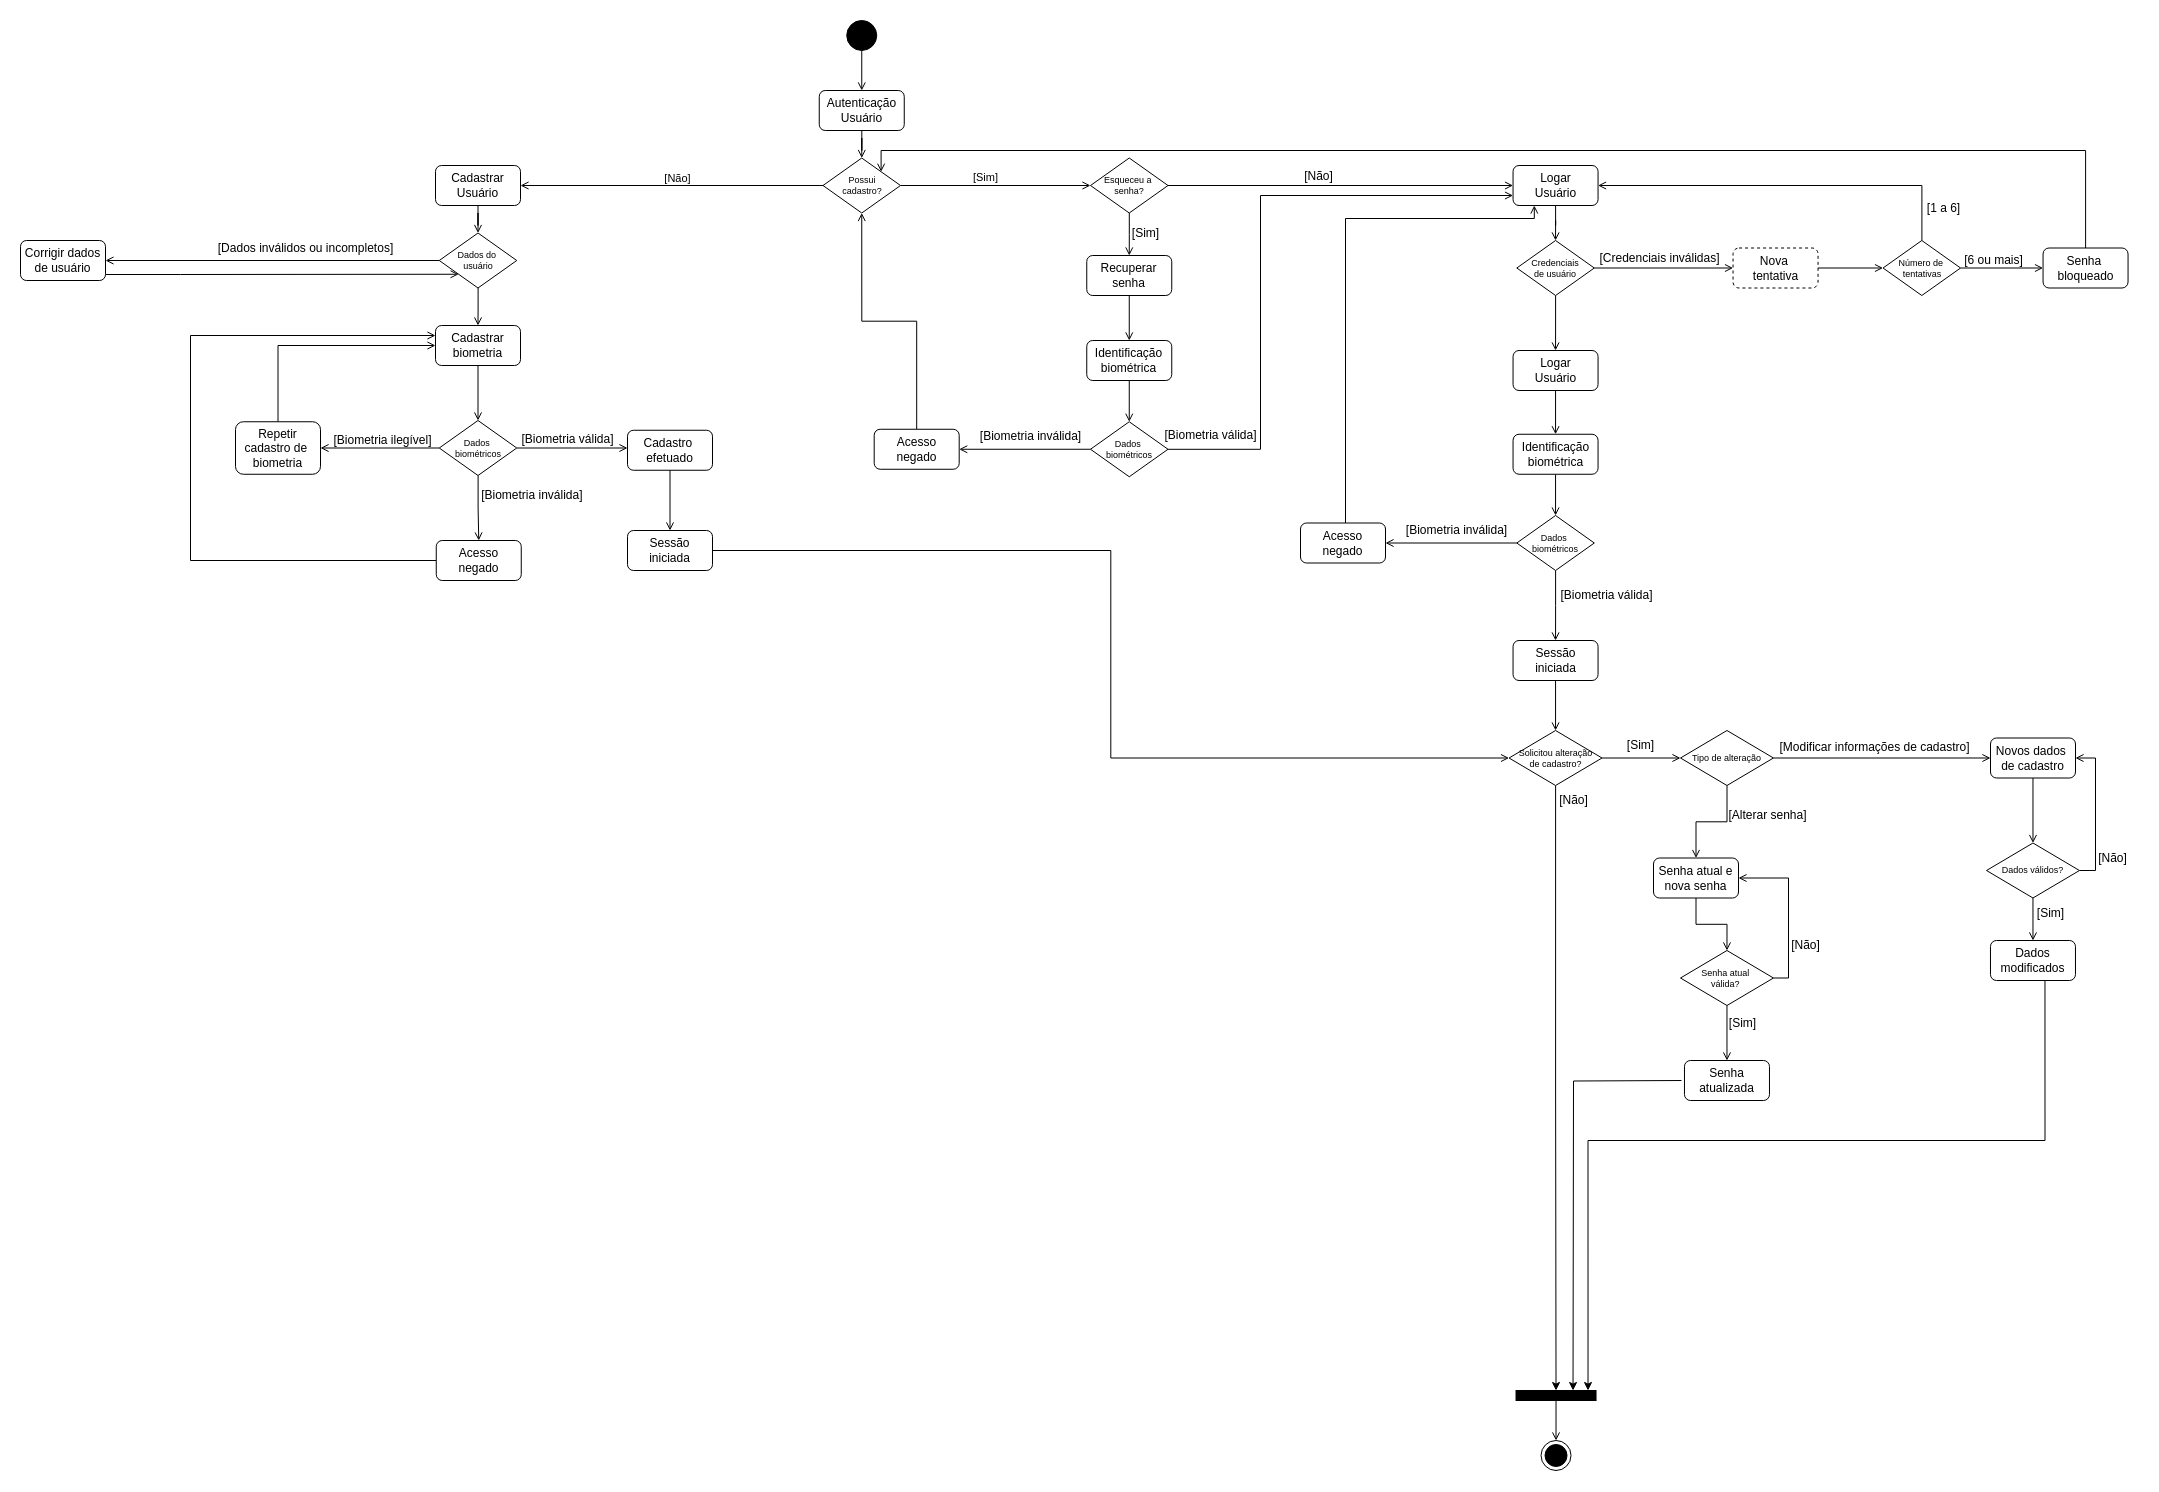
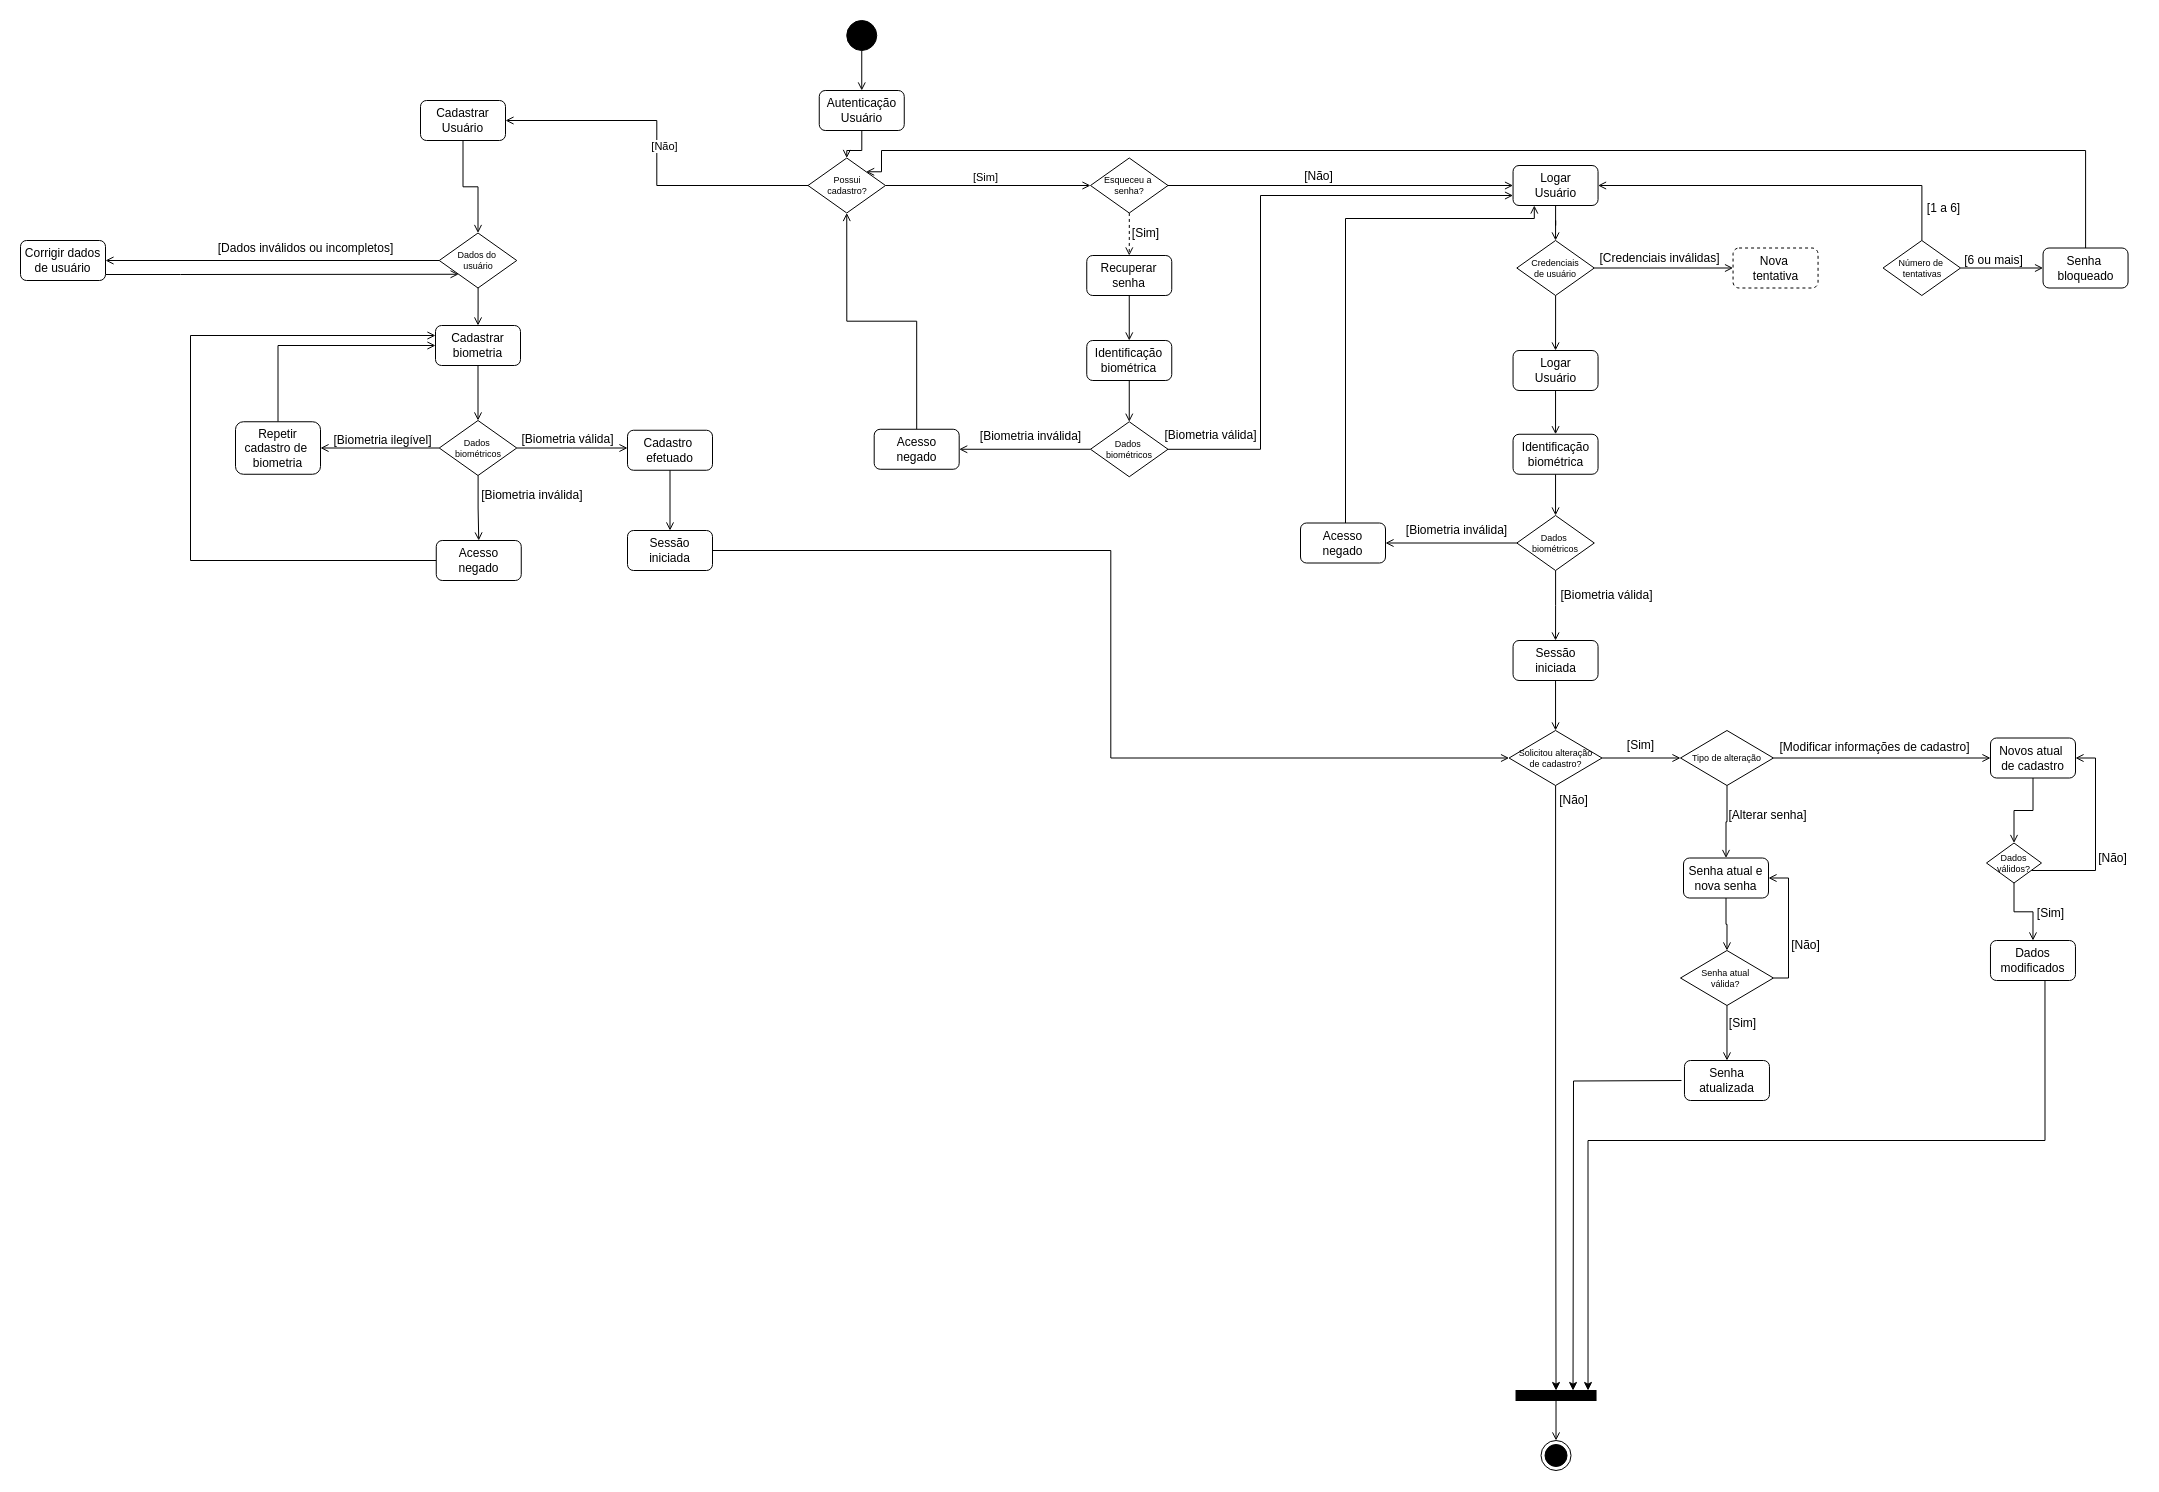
- <mxCell id="11" value="Cadastrar&lt;div&gt;Usuário&lt;/div&gt;" style="rounded=1;whiteSpace=wrap;html=1;" parent="1" vertex="1"><mxGeometry x="435" y="165" width="85" height="40" as="geometry" /></mxCell>
+ <mxCell id="11" value="Cadastrar&lt;div&gt;Usuário&lt;/div&gt;" style="rounded=1;whiteSpace=wrap;html=1;" parent="1" vertex="1"><mxGeometry x="420" y="100" width="85" height="40" as="geometry" /></mxCell>
- <mxCell id="9" value="&lt;div style=&quot;font-size: 9px;&quot;&gt;&lt;font style=&quot;font-size: 9px;&quot;&gt;Possui&lt;/font&gt;&lt;/div&gt;&lt;div style=&quot;font-size: 9px;&quot;&gt;&lt;font style=&quot;font-size: 9px;&quot;&gt;cadastro?&lt;/font&gt;&lt;/div&gt;" style="rhombus;whiteSpace=wrap;html=1;" parent="1" vertex="1"><mxGeometry x="822.5" y="157.5" width="77.5" height="55" as="geometry" /></mxCell>
+ <mxCell id="9" value="&lt;div style=&quot;font-size: 9px;&quot;&gt;&lt;font style=&quot;font-size: 9px;&quot;&gt;Possui&lt;/font&gt;&lt;/div&gt;&lt;div style=&quot;font-size: 9px;&quot;&gt;&lt;font style=&quot;font-size: 9px;&quot;&gt;cadastro?&lt;/font&gt;&lt;/div&gt;" style="rhombus;whiteSpace=wrap;html=1;" parent="1" vertex="1"><mxGeometry x="807.5" y="157.5" width="77.5" height="55" as="geometry" /></mxCell>
- <mxCell id="66" style="edgeStyle=orthogonalEdgeStyle;rounded=0;orthogonalLoop=1;jettySize=auto;html=1;entryX=0.5;entryY=0;entryDx=0;entryDy=0;endArrow=open;endFill=0;" edge="1" parent="1" source="67" target="70"><mxGeometry relative="1" as="geometry" /></mxCell>
+ <mxCell id="66" style="edgeStyle=orthogonalEdgeStyle;rounded=0;orthogonalLoop=1;jettySize=auto;html=1;entryX=0.5;entryY=0;entryDx=0;entryDy=0;endArrow=open;endFill=0;dashed=1;" edge="1" parent="1" source="67" target="70"><mxGeometry relative="1" as="geometry" /></mxCell>
- <mxCell id="55" style="edgeStyle=orthogonalEdgeStyle;rounded=0;orthogonalLoop=1;jettySize=auto;html=1;entryX=0;entryY=0.5;entryDx=0;entryDy=0;endArrow=open;endFill=0;" edge="1" parent="1" source="56" target="60"><mxGeometry relative="1" as="geometry" /></mxCell>
- <mxCell id="102" value="Novos dados&amp;nbsp;&lt;div&gt;de cadastro&lt;/div&gt;" style="rounded=1;whiteSpace=wrap;html=1;" vertex="1" parent="1"><mxGeometry x="1990" y="737.5" width="85" height="40" as="geometry" /></mxCell>
+ <mxCell id="102" value="Novos atual&amp;nbsp;&lt;div&gt;de cadastro&lt;/div&gt;" style="rounded=1;whiteSpace=wrap;html=1;" vertex="1" parent="1"><mxGeometry x="1990" y="737.5" width="85" height="40" as="geometry" /></mxCell>
- <mxCell id="107" value="&lt;div style=&quot;font-size: 9px;&quot;&gt;Dados válidos?&lt;/div&gt;" style="rhombus;whiteSpace=wrap;html=1;" vertex="1" parent="1"><mxGeometry x="1986" y="842.5" width="92.95" height="55" as="geometry" /></mxCell>
+ <mxCell id="107" value="&lt;div style=&quot;font-size: 9px;&quot;&gt;Dados válidos?&lt;/div&gt;" style="rhombus;whiteSpace=wrap;html=1;" vertex="1" parent="1"><mxGeometry x="1986" y="842.5" width="55" height="40" as="geometry" /></mxCell>
- <mxCell id="92" value="Senha atual e nova senha" style="rounded=1;whiteSpace=wrap;html=1;" vertex="1" parent="1"><mxGeometry x="1653" y="857.5" width="85" height="40" as="geometry" /></mxCell>
+ <mxCell id="92" value="Senha atual e nova senha" style="rounded=1;whiteSpace=wrap;html=1;" vertex="1" parent="1"><mxGeometry x="1683" y="857.5" width="85" height="40" as="geometry" /></mxCell>
